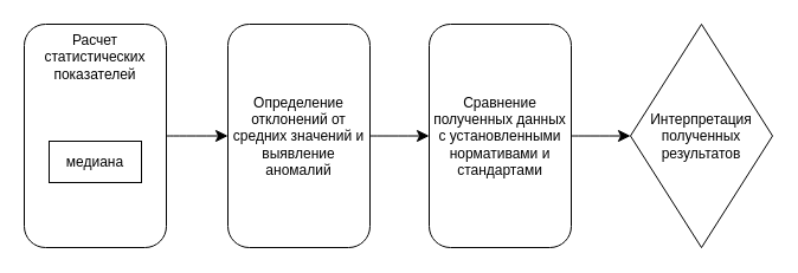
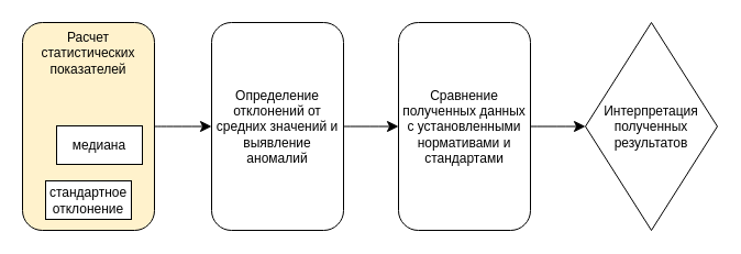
- <mxCell id="3" value="Расчет статистических показателей" style="rounded=1;whiteSpace=wrap;html=1;verticalAlign=top;" vertex="1" parent="1"><mxGeometry x="20" y="20" width="120" height="189" as="geometry" /></mxCell>
+ <mxCell id="3" value="Расчет статистических показателей" style="rounded=1;whiteSpace=wrap;html=1;verticalAlign=top;fillColor=#fff2cc;" vertex="1" parent="1"><mxGeometry x="20" y="20" width="120" height="189" as="geometry" /></mxCell>
- <mxCell id="4" value="медиана" style="rounded=0;whiteSpace=wrap;html=1;" vertex="1" parent="1"><mxGeometry x="41" y="119" width="78" height="35" as="geometry" /></mxCell>
+ <mxCell id="4" value="медиана" style="rounded=0;whiteSpace=wrap;html=1;" vertex="1" parent="1"><mxGeometry x="51" y="114" width="78" height="35" as="geometry" /></mxCell>
+ <mxCell id="5" value="стандартное отклонение" style="rounded=0;whiteSpace=wrap;html=1;" vertex="1" parent="1"><mxGeometry x="41" y="164" width="78" height="35" as="geometry" /></mxCell>
